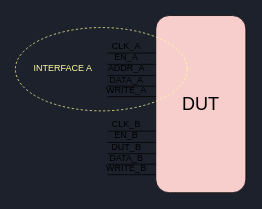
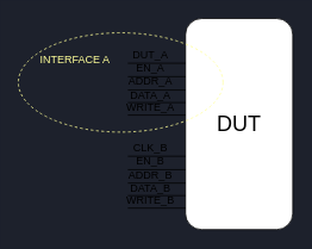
- <mxCell id="6" value="CLK_A" style="text;html=1;strokeColor=none;fillColor=none;align=center;verticalAlign=middle;whiteSpace=wrap;rounded=0;" vertex="1" parent="1"><mxGeometry x="148" y="51" width="40" height="20" as="geometry" /></mxCell>
+ <mxCell id="6" value="DUT_A" style="text;html=1;strokeColor=none;fillColor=none;align=center;verticalAlign=middle;whiteSpace=wrap;rounded=0;" vertex="1" parent="1"><mxGeometry x="148" y="51" width="40" height="20" as="geometry" /></mxCell>
- <mxCell id="24" value="&lt;font color=&quot;#ffff99&quot;&gt;INTERFACE A&lt;/font&gt;" style="text;html=1;strokeColor=none;fillColor=none;align=center;verticalAlign=middle;whiteSpace=wrap;rounded=0;dashed=1;" vertex="1" parent="1"><mxGeometry x="37" y="81" width="93" height="20" as="geometry" /></mxCell>
+ <mxCell id="24" value="&lt;font color=&quot;#ffff99&quot;&gt;INTERFACE A&lt;/font&gt;" style="text;html=1;strokeColor=none;fillColor=none;align=center;verticalAlign=middle;whiteSpace=wrap;rounded=0;dashed=1;" vertex="1" parent="1"><mxGeometry x="37" y="56" width="93" height="20" as="geometry" /></mxCell>
- <mxCell id="2" value="&lt;font style=&quot;font-size: 24px&quot;&gt;DUT&lt;/font&gt;" style="rounded=1;whiteSpace=wrap;html=1;fillColor=#f8cecc;" vertex="1" parent="1"><mxGeometry x="207" y="20" width="120" height="236" as="geometry" /></mxCell>
+ <mxCell id="2" value="&lt;font style=&quot;font-size: 24px&quot;&gt;DUT&lt;/font&gt;" style="rounded=1;whiteSpace=wrap;html=1;" vertex="1" parent="1"><mxGeometry x="207" y="20" width="120" height="236" as="geometry" /></mxCell>
- <mxCell id="18" value="DUT_B" style="text;html=1;strokeColor=none;fillColor=none;align=center;verticalAlign=middle;whiteSpace=wrap;rounded=0;" vertex="1" parent="1"><mxGeometry x="148" y="185" width="40" height="20" as="geometry" /></mxCell>
+ <mxCell id="18" value="ADDR_B" style="text;html=1;strokeColor=none;fillColor=none;align=center;verticalAlign=middle;whiteSpace=wrap;rounded=0;" vertex="1" parent="1"><mxGeometry x="148" y="185" width="40" height="20" as="geometry" /></mxCell>
